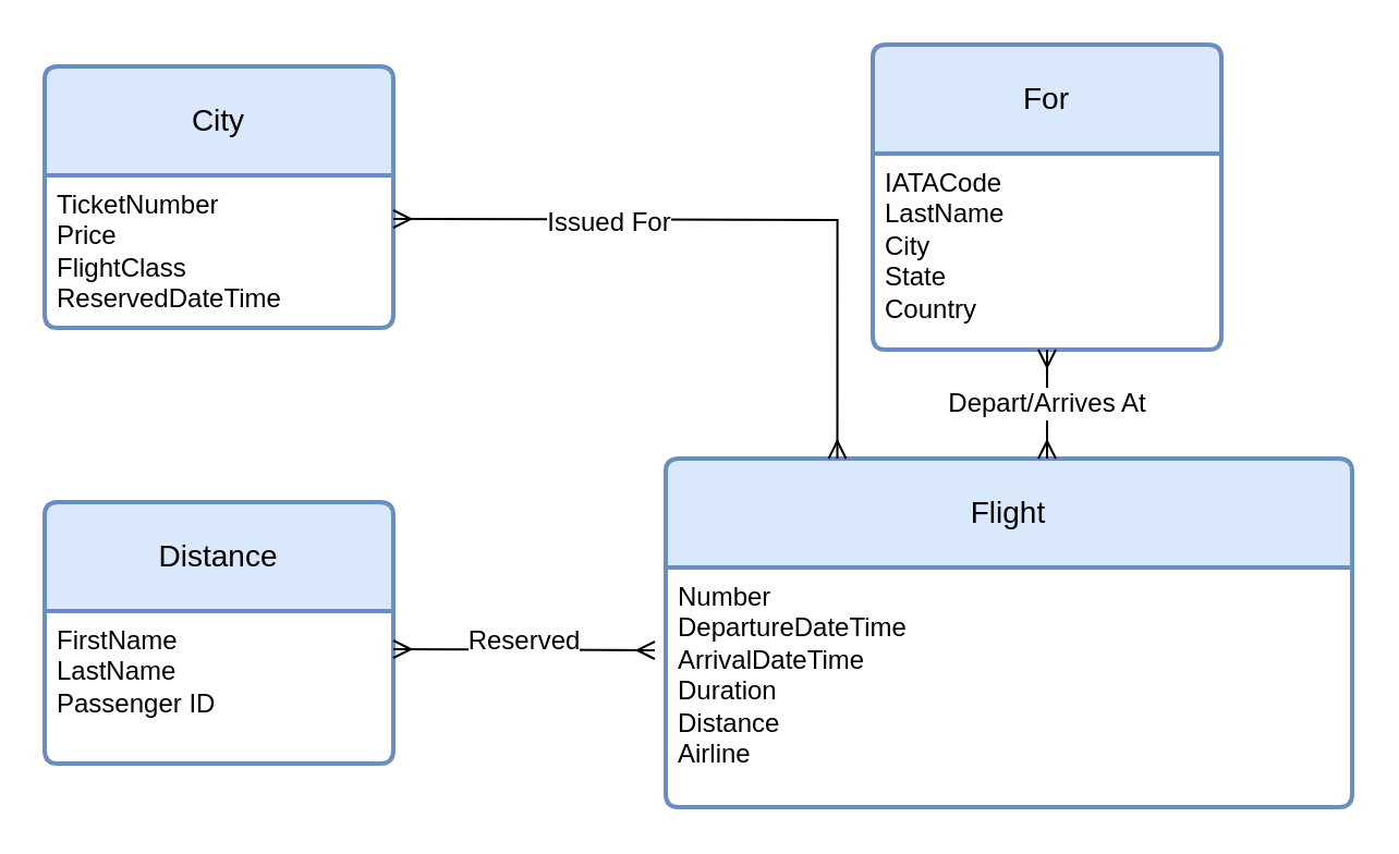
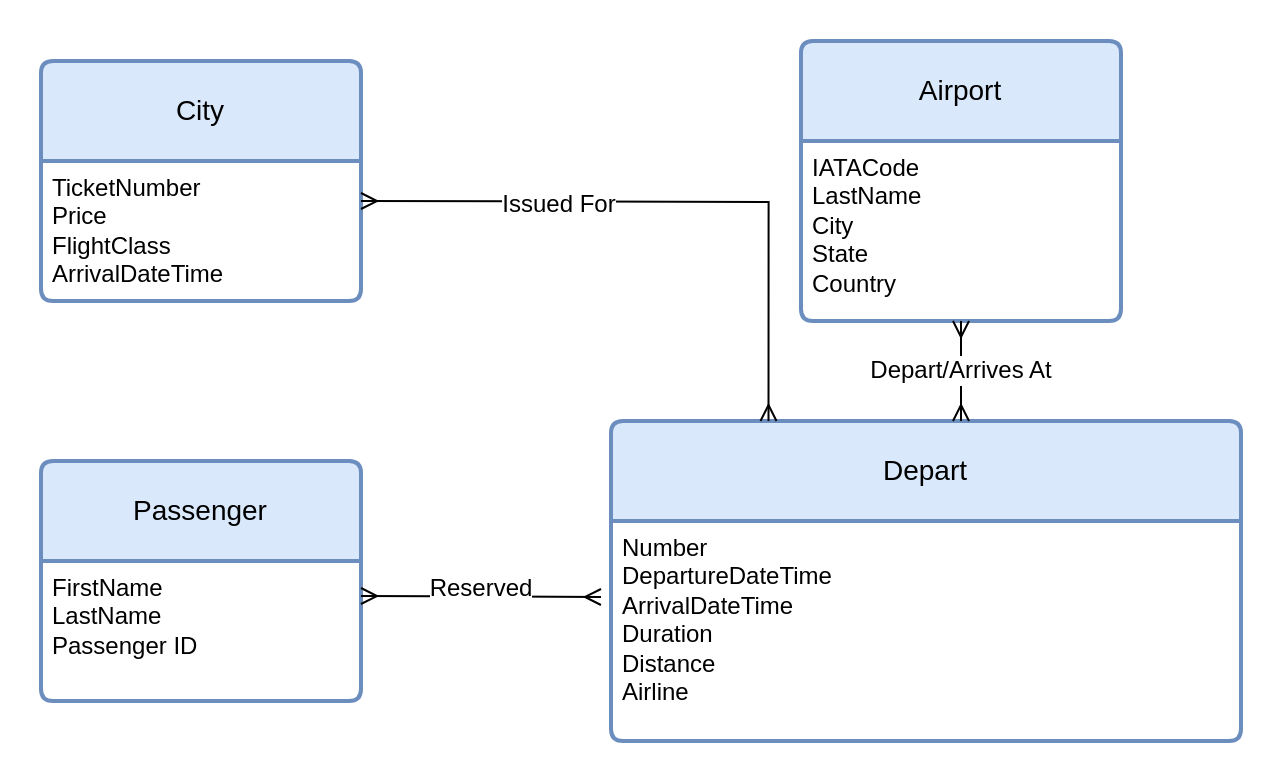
- <mxCell id="4" value="For" style="swimlane;childLayout=stackLayout;horizontal=1;startSize=50;horizontalStack=0;rounded=1;fontSize=14;fontStyle=0;strokeWidth=2;resizeParent=0;resizeLast=1;shadow=0;dashed=0;align=center;arcSize=4;whiteSpace=wrap;html=1;fillColor=#dae8fc;strokeColor=#6c8ebf;" vertex="1" parent="1"><mxGeometry x="400" y="20" width="160" height="140" as="geometry" /></mxCell>
+ <mxCell id="4" value="Airport" style="swimlane;childLayout=stackLayout;horizontal=1;startSize=50;horizontalStack=0;rounded=1;fontSize=14;fontStyle=0;strokeWidth=2;resizeParent=0;resizeLast=1;shadow=0;dashed=0;align=center;arcSize=4;whiteSpace=wrap;html=1;fillColor=#dae8fc;strokeColor=#6c8ebf;" vertex="1" parent="1"><mxGeometry x="400" y="20" width="160" height="140" as="geometry" /></mxCell>
- <mxCell id="3" value="TicketNumber&lt;div&gt;Price&lt;/div&gt;&lt;div&gt;FlightClass&lt;/div&gt;&lt;div&gt;ReservedDateTime&lt;/div&gt;" style="align=left;strokeColor=none;fillColor=none;spacingLeft=4;fontSize=12;verticalAlign=top;resizable=0;rotatable=0;part=1;html=1;" vertex="1" parent="2"><mxGeometry y="50" width="160" height="70" as="geometry" /></mxCell>
+ <mxCell id="3" value="TicketNumber&lt;div&gt;Price&lt;/div&gt;&lt;div&gt;FlightClass&lt;/div&gt;&lt;div&gt;ArrivalDateTime&lt;/div&gt;" style="align=left;strokeColor=none;fillColor=none;spacingLeft=4;fontSize=12;verticalAlign=top;resizable=0;rotatable=0;part=1;html=1;" vertex="1" parent="2"><mxGeometry y="50" width="160" height="70" as="geometry" /></mxCell>
- <mxCell id="6" value="Flight" style="swimlane;childLayout=stackLayout;horizontal=1;startSize=50;horizontalStack=0;rounded=1;fontSize=14;fontStyle=0;strokeWidth=2;resizeParent=0;resizeLast=1;shadow=0;dashed=0;align=center;arcSize=4;whiteSpace=wrap;html=1;fillColor=#dae8fc;strokeColor=#6c8ebf;" vertex="1" parent="1"><mxGeometry x="305" y="210" width="315" height="160" as="geometry" /></mxCell>
+ <mxCell id="6" value="Depart" style="swimlane;childLayout=stackLayout;horizontal=1;startSize=50;horizontalStack=0;rounded=1;fontSize=14;fontStyle=0;strokeWidth=2;resizeParent=0;resizeLast=1;shadow=0;dashed=0;align=center;arcSize=4;whiteSpace=wrap;html=1;fillColor=#dae8fc;strokeColor=#6c8ebf;" vertex="1" parent="1"><mxGeometry x="305" y="210" width="315" height="160" as="geometry" /></mxCell>
- <mxCell id="8" value="Distance" style="swimlane;childLayout=stackLayout;horizontal=1;startSize=50;horizontalStack=0;rounded=1;fontSize=14;fontStyle=0;strokeWidth=2;resizeParent=0;resizeLast=1;shadow=0;dashed=0;align=center;arcSize=4;whiteSpace=wrap;html=1;fillColor=#dae8fc;strokeColor=#6c8ebf;" vertex="1" parent="1"><mxGeometry x="20" y="230" width="160" height="120" as="geometry" /></mxCell>
+ <mxCell id="8" value="Passenger" style="swimlane;childLayout=stackLayout;horizontal=1;startSize=50;horizontalStack=0;rounded=1;fontSize=14;fontStyle=0;strokeWidth=2;resizeParent=0;resizeLast=1;shadow=0;dashed=0;align=center;arcSize=4;whiteSpace=wrap;html=1;fillColor=#dae8fc;strokeColor=#6c8ebf;" vertex="1" parent="1"><mxGeometry x="20" y="230" width="160" height="120" as="geometry" /></mxCell>
